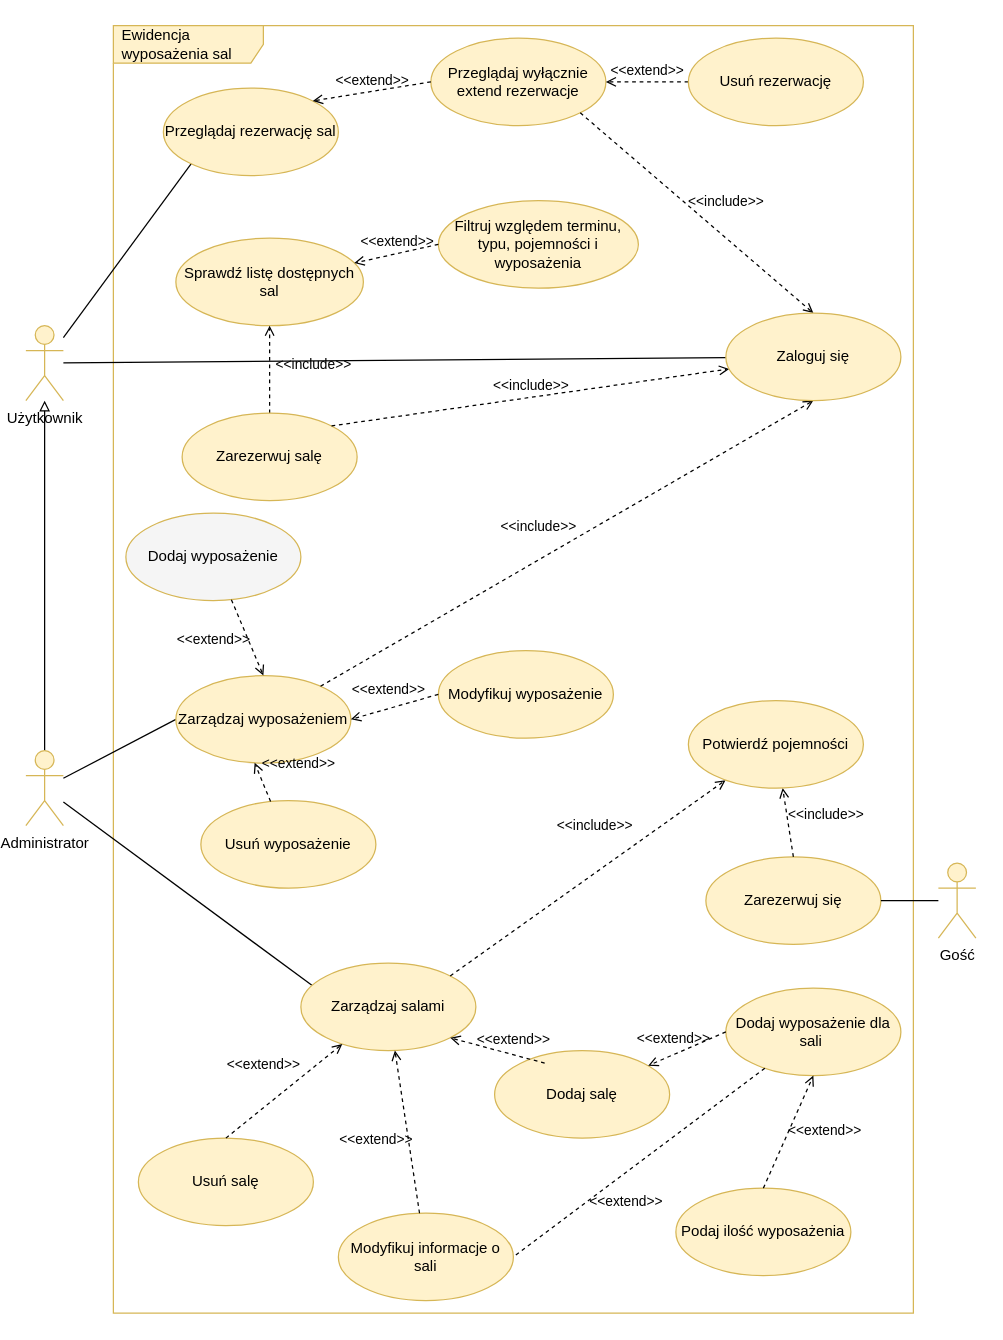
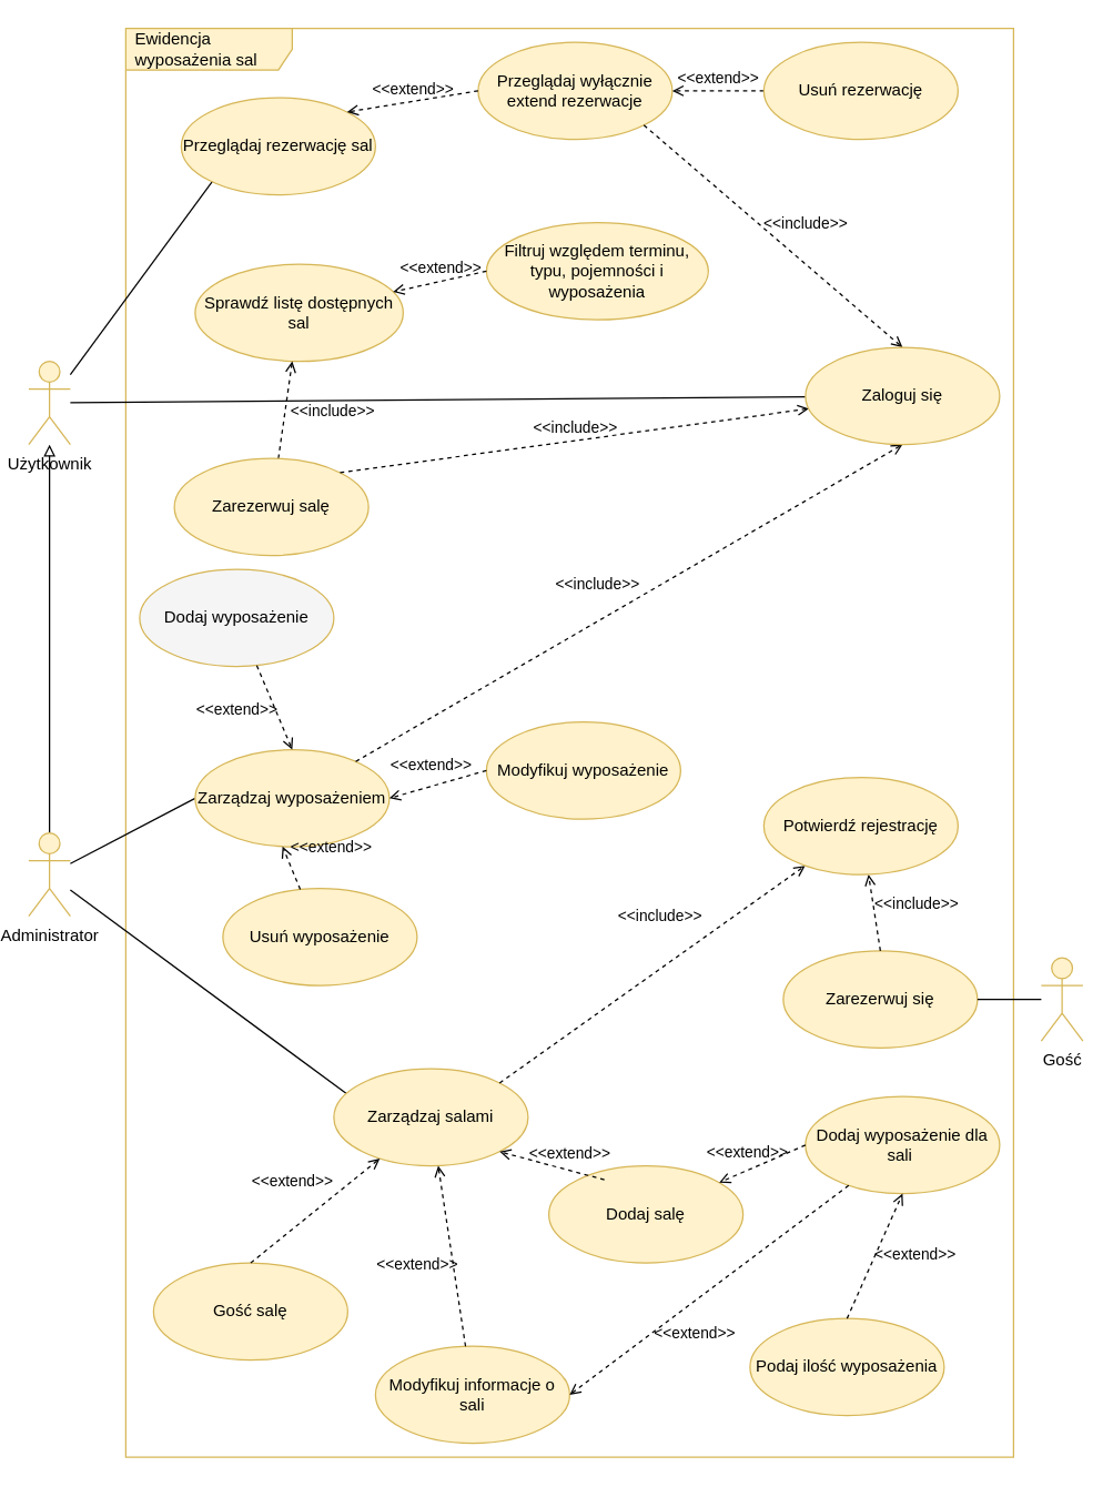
- <mxCell id="17" value="Zarezerwuj salę" style="ellipse;whiteSpace=wrap;html=1;fillColor=#fff2cc;strokeColor=#d6b656;" parent="5" vertex="1"><mxGeometry x="145" y="330" width="140" height="70" as="geometry" /></mxCell>
+ <mxCell id="17" value="Zarezerwuj salę" style="ellipse;whiteSpace=wrap;html=1;fillColor=#fff2cc;strokeColor=#d6b656;" parent="5" vertex="1"><mxGeometry x="125" y="330" width="140" height="70" as="geometry" /></mxCell>
- <mxCell id="54" value="Potwierdź pojemności" style="ellipse;whiteSpace=wrap;html=1;fillColor=#fff2cc;strokeColor=#d6b656;" parent="49" vertex="1"><mxGeometry x="550" y="560" width="140" height="70" as="geometry" /></mxCell>
+ <mxCell id="54" value="Potwierdź rejestrację" style="ellipse;whiteSpace=wrap;html=1;fillColor=#fff2cc;strokeColor=#d6b656;" parent="49" vertex="1"><mxGeometry x="550" y="560" width="140" height="70" as="geometry" /></mxCell>
- <mxCell id="29" value="Usuń salę" style="ellipse;whiteSpace=wrap;html=1;fillColor=#fff2cc;strokeColor=#d6b656;" parent="21" vertex="1"><mxGeometry x="110" y="910" width="140" height="70" as="geometry" /></mxCell>
+ <mxCell id="29" value="Gość salę" style="ellipse;whiteSpace=wrap;html=1;fillColor=#fff2cc;strokeColor=#d6b656;" parent="21" vertex="1"><mxGeometry x="110" y="910" width="140" height="70" as="geometry" /></mxCell>
- <mxCell id="32" value="&amp;lt;&amp;lt;extend&amp;gt;&amp;gt;" style="html=1;verticalAlign=bottom;labelBackgroundColor=none;endArrow=none;endFill=0;dashed=1;rounded=0;entryX=1;entryY=0.5;entryDx=0;entryDy=0;" parent="21" source="30" target="24" edge="1"><mxGeometry x="0.26" y="26" width="160" relative="1" as="geometry"><mxPoint x="360" y="350" as="sourcePoint" /><mxPoint x="520" y="350" as="targetPoint" /><mxPoint as="offset" /></mxGeometry></mxCell>
+ <mxCell id="32" value="&amp;lt;&amp;lt;extend&amp;gt;&amp;gt;" style="html=1;verticalAlign=bottom;labelBackgroundColor=none;endArrow=open;endFill=0;dashed=1;rounded=0;entryX=1;entryY=0.5;entryDx=0;entryDy=0;" parent="21" source="30" target="24" edge="1"><mxGeometry x="0.26" y="26" width="160" relative="1" as="geometry"><mxPoint x="360" y="350" as="sourcePoint" /><mxPoint x="520" y="350" as="targetPoint" /><mxPoint as="offset" /></mxGeometry></mxCell>
